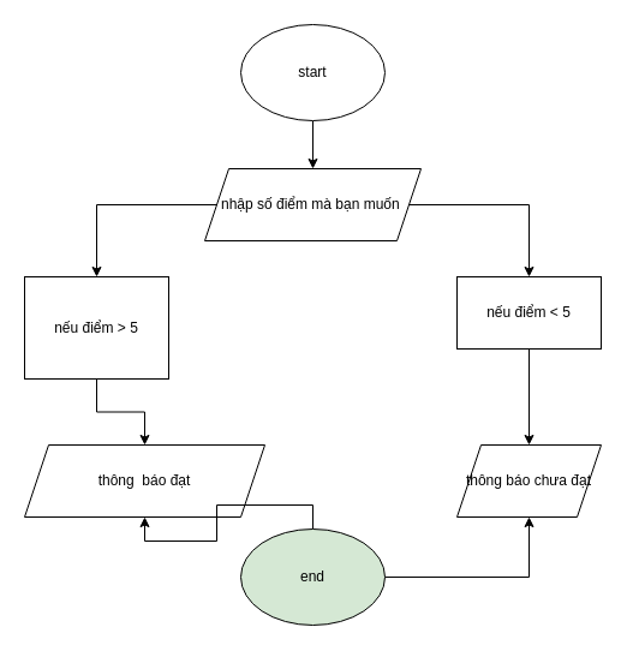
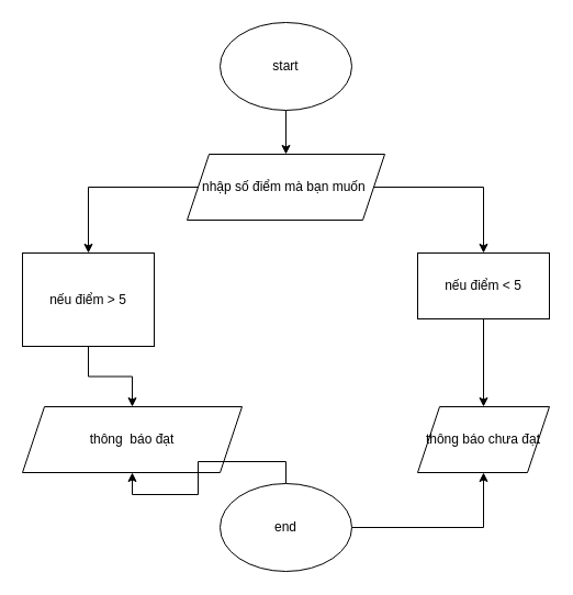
- <mxCell id="15" value="end" style="ellipse;whiteSpace=wrap;html=1;fillColor=#d5e8d4;" vertex="1" parent="1"><mxGeometry x="200" y="440" width="120" height="80" as="geometry" /></mxCell>
+ <mxCell id="15" value="end" style="ellipse;whiteSpace=wrap;html=1;" vertex="1" parent="1"><mxGeometry x="200" y="440" width="120" height="80" as="geometry" /></mxCell>
